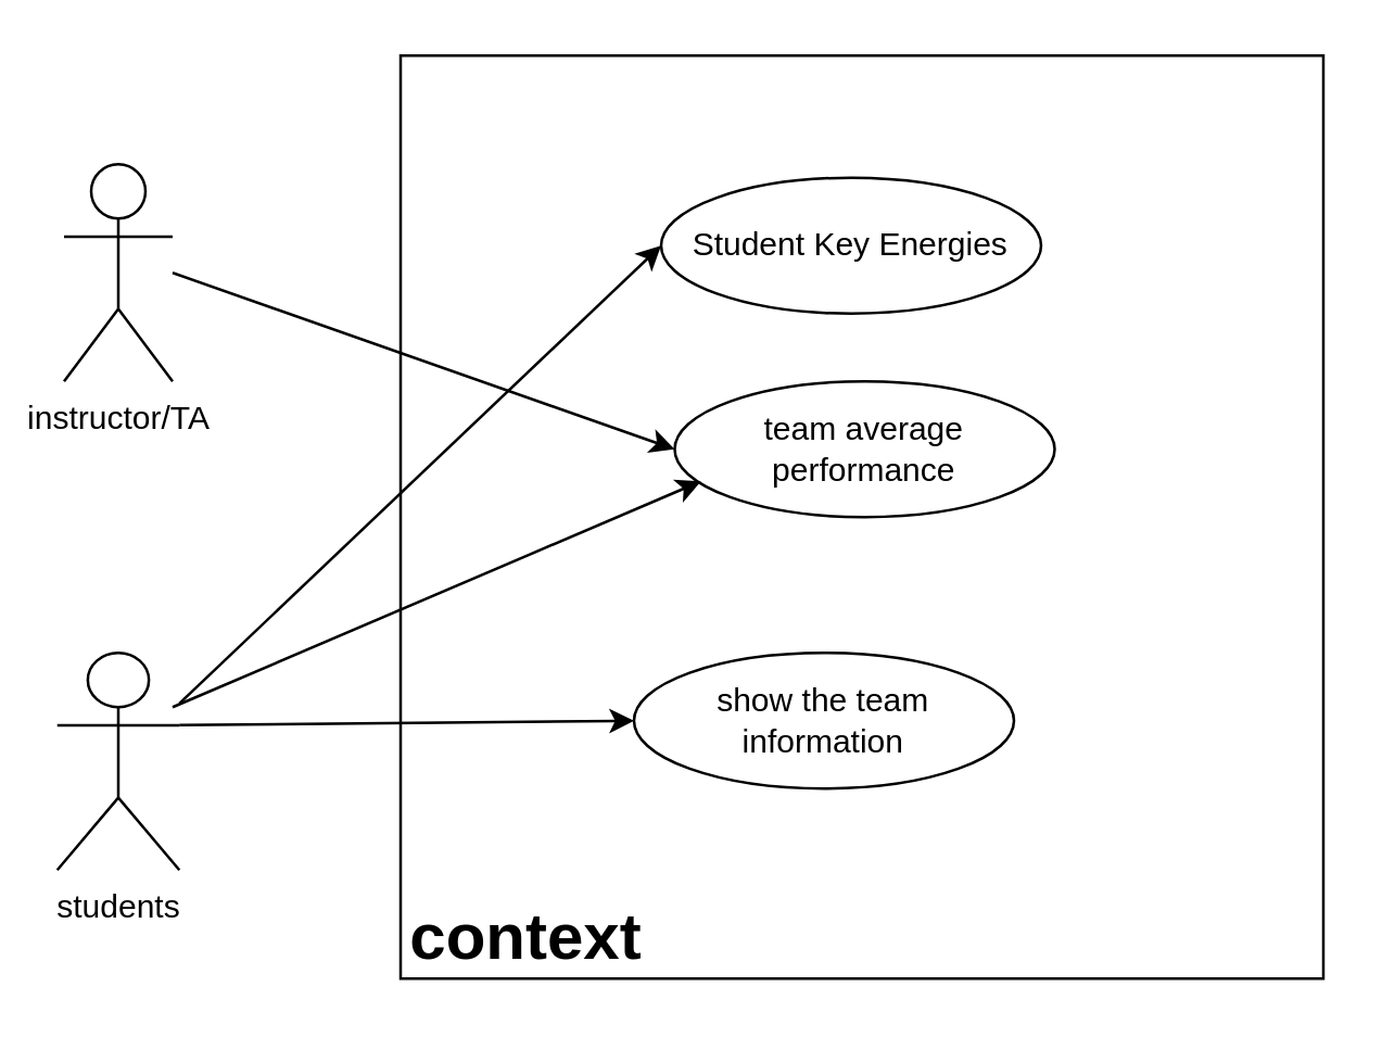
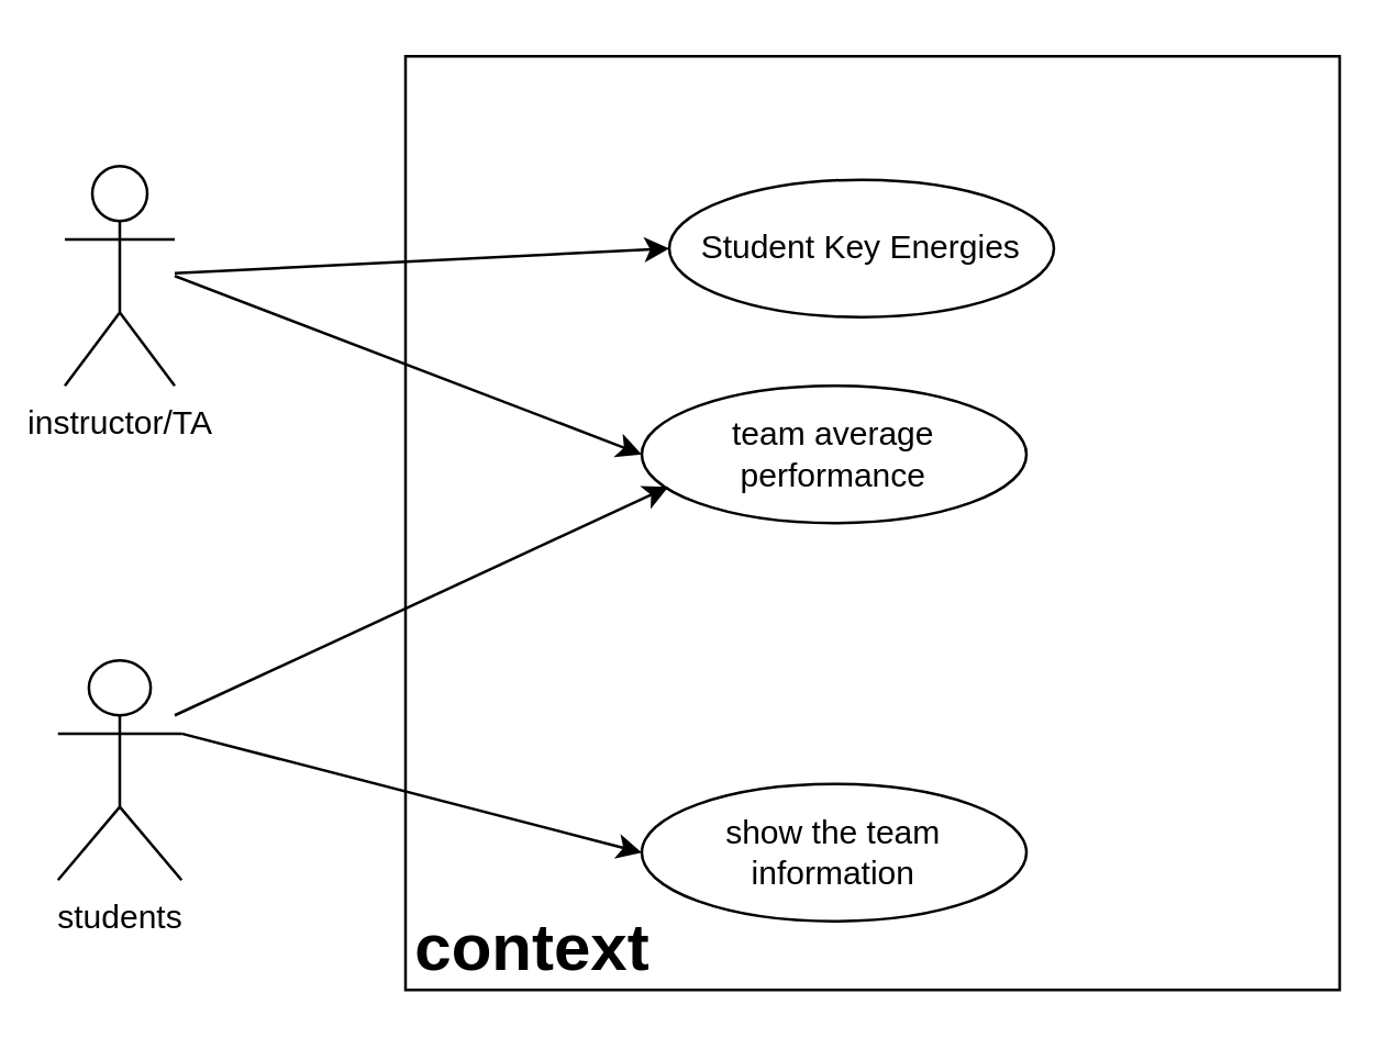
+ <mxCell id="9" value="" style="endArrow=classic;html=1;rounded=0;entryX=0;entryY=0.5;entryDx=0;entryDy=0;" edge="1" parent="1" source="4" target="6"><mxGeometry width="50" height="50" relative="1" as="geometry"><mxPoint x="143" y="120" as="sourcePoint" /><mxPoint x="103" y="160" as="targetPoint" /></mxGeometry></mxCell>
- <mxCell id="7" value="team average performance" style="ellipse;whiteSpace=wrap;html=1;" vertex="1" parent="1"><mxGeometry x="248" y="140" width="140" height="50" as="geometry" /></mxCell>
+ <mxCell id="7" value="team average performance" style="ellipse;whiteSpace=wrap;html=1;" vertex="1" parent="1"><mxGeometry x="233" y="140" width="140" height="50" as="geometry" /></mxCell>
- <mxCell id="11" value="" style="endArrow=classic;html=1;rounded=0;entryX=0;entryY=0.5;entryDx=0;entryDy=0;" edge="1" parent="1" source="5" target="6"><mxGeometry width="50" height="50" relative="1" as="geometry"><mxPoint x="293" y="200" as="sourcePoint" /><mxPoint x="343" y="150" as="targetPoint" /></mxGeometry></mxCell>
- <mxCell id="8" value="show the team information" style="ellipse;whiteSpace=wrap;html=1;" vertex="1" parent="1"><mxGeometry x="233" y="240" width="140" height="50" as="geometry" /></mxCell>
+ <mxCell id="8" value="show the team information" style="ellipse;whiteSpace=wrap;html=1;" vertex="1" parent="1"><mxGeometry x="233" y="285" width="140" height="50" as="geometry" /></mxCell>
